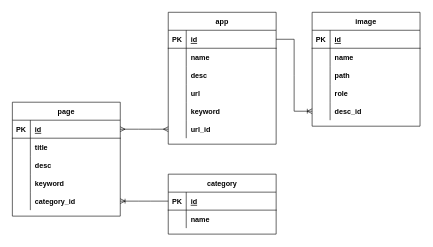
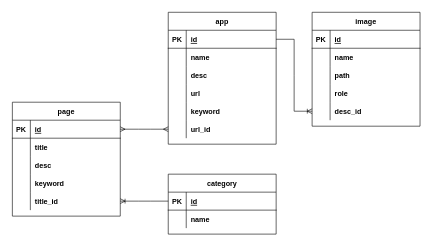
- <mxCell id="17" value="category_id" style="shape=partialRectangle;connectable=0;fillColor=none;top=0;left=0;bottom=0;right=0;align=left;spacingLeft=6;overflow=hidden;fontStyle=1" parent="15" vertex="1"><mxGeometry x="30" width="150" height="30" as="geometry"><mxRectangle width="150" height="30" as="alternateBounds" /></mxGeometry></mxCell>
+ <mxCell id="17" value="title_id" style="shape=partialRectangle;connectable=0;fillColor=none;top=0;left=0;bottom=0;right=0;align=left;spacingLeft=6;overflow=hidden;fontStyle=1" parent="15" vertex="1"><mxGeometry x="30" width="150" height="30" as="geometry"><mxRectangle width="150" height="30" as="alternateBounds" /></mxGeometry></mxCell>
